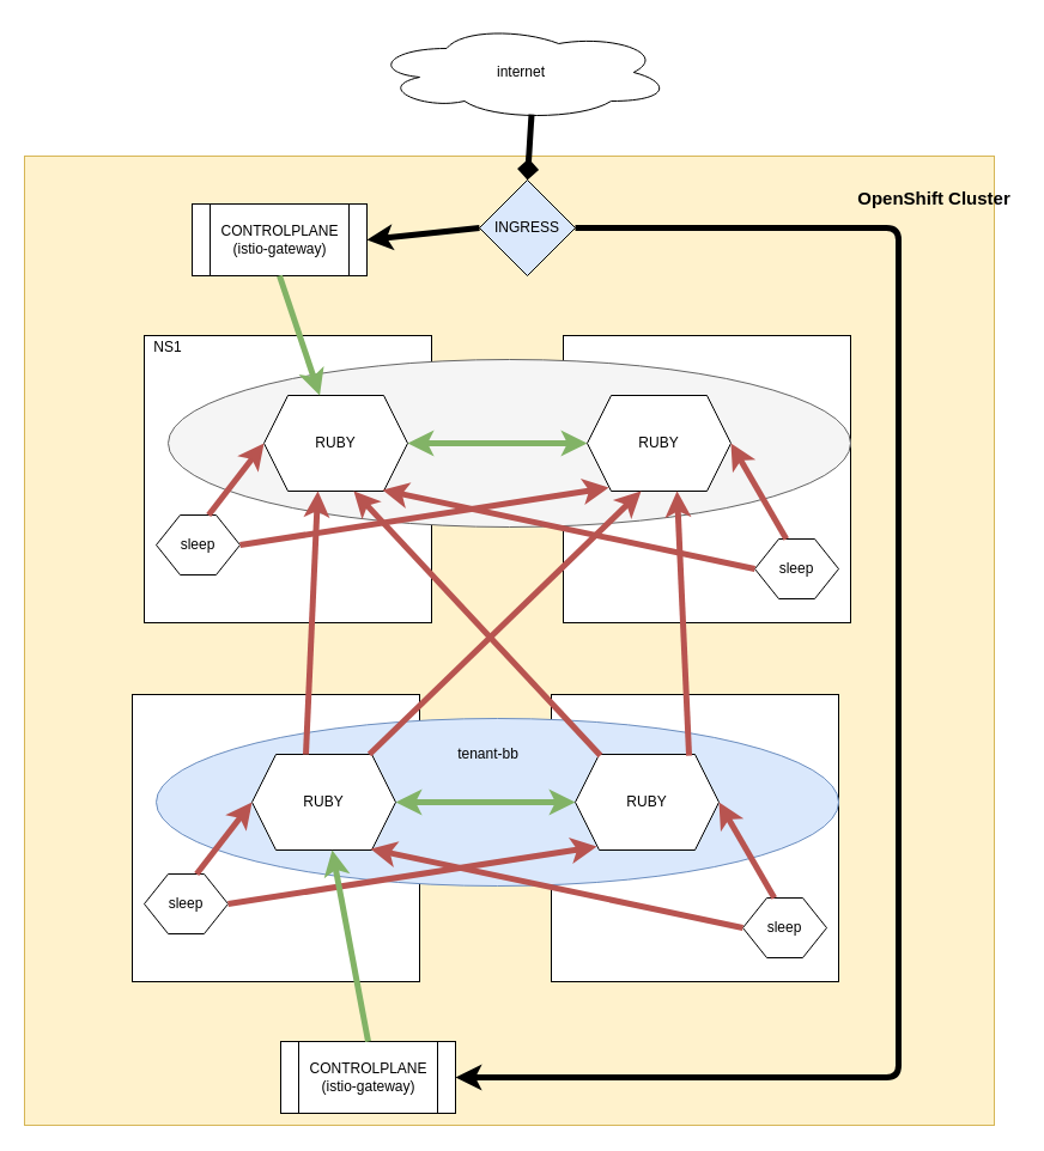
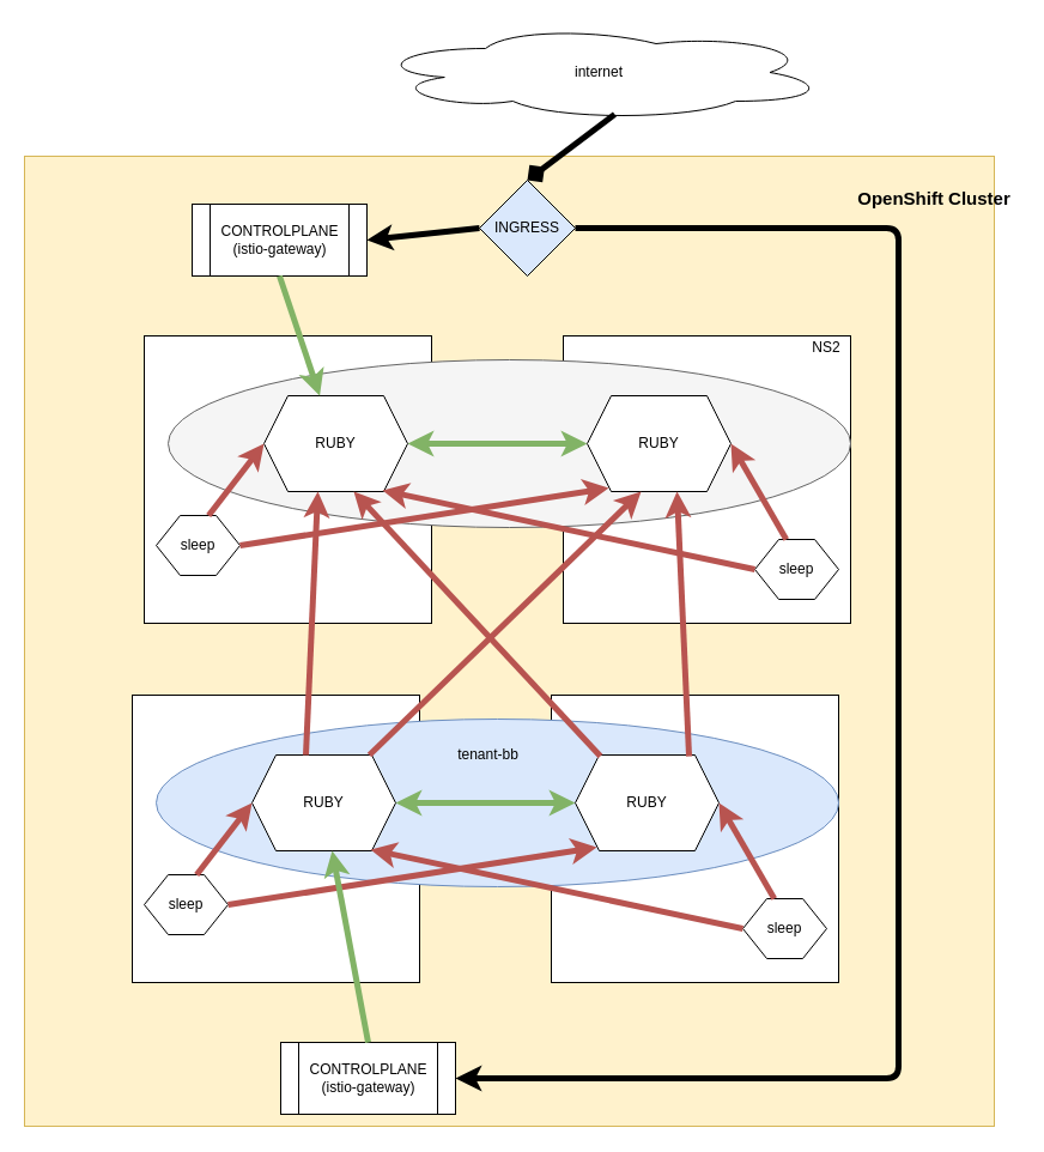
- <mxCell id="39" value="internet" style="ellipse;shape=cloud;whiteSpace=wrap;html=1;" vertex="1" parent="1"><mxGeometry x="310" y="20" width="250" height="80" as="geometry" /></mxCell>
+ <mxCell id="39" value="internet" style="ellipse;shape=cloud;whiteSpace=wrap;html=1;" vertex="1" parent="1"><mxGeometry x="310" width="380" height="80" as="geometry" y="20" /></mxCell>
- <mxCell id="15" value="NS1" style="text;html=1;strokeColor=none;fillColor=none;align=center;verticalAlign=middle;whiteSpace=wrap;rounded=0;" vertex="1" parent="1"><mxGeometry x="120" y="280" width="40" height="20" as="geometry" /></mxCell>
+ <mxCell id="16" value="NS2" style="text;html=1;strokeColor=none;fillColor=none;align=center;verticalAlign=middle;whiteSpace=wrap;rounded=0;" vertex="1" parent="1"><mxGeometry x="670" y="280" width="40" height="20" as="geometry" /></mxCell>
